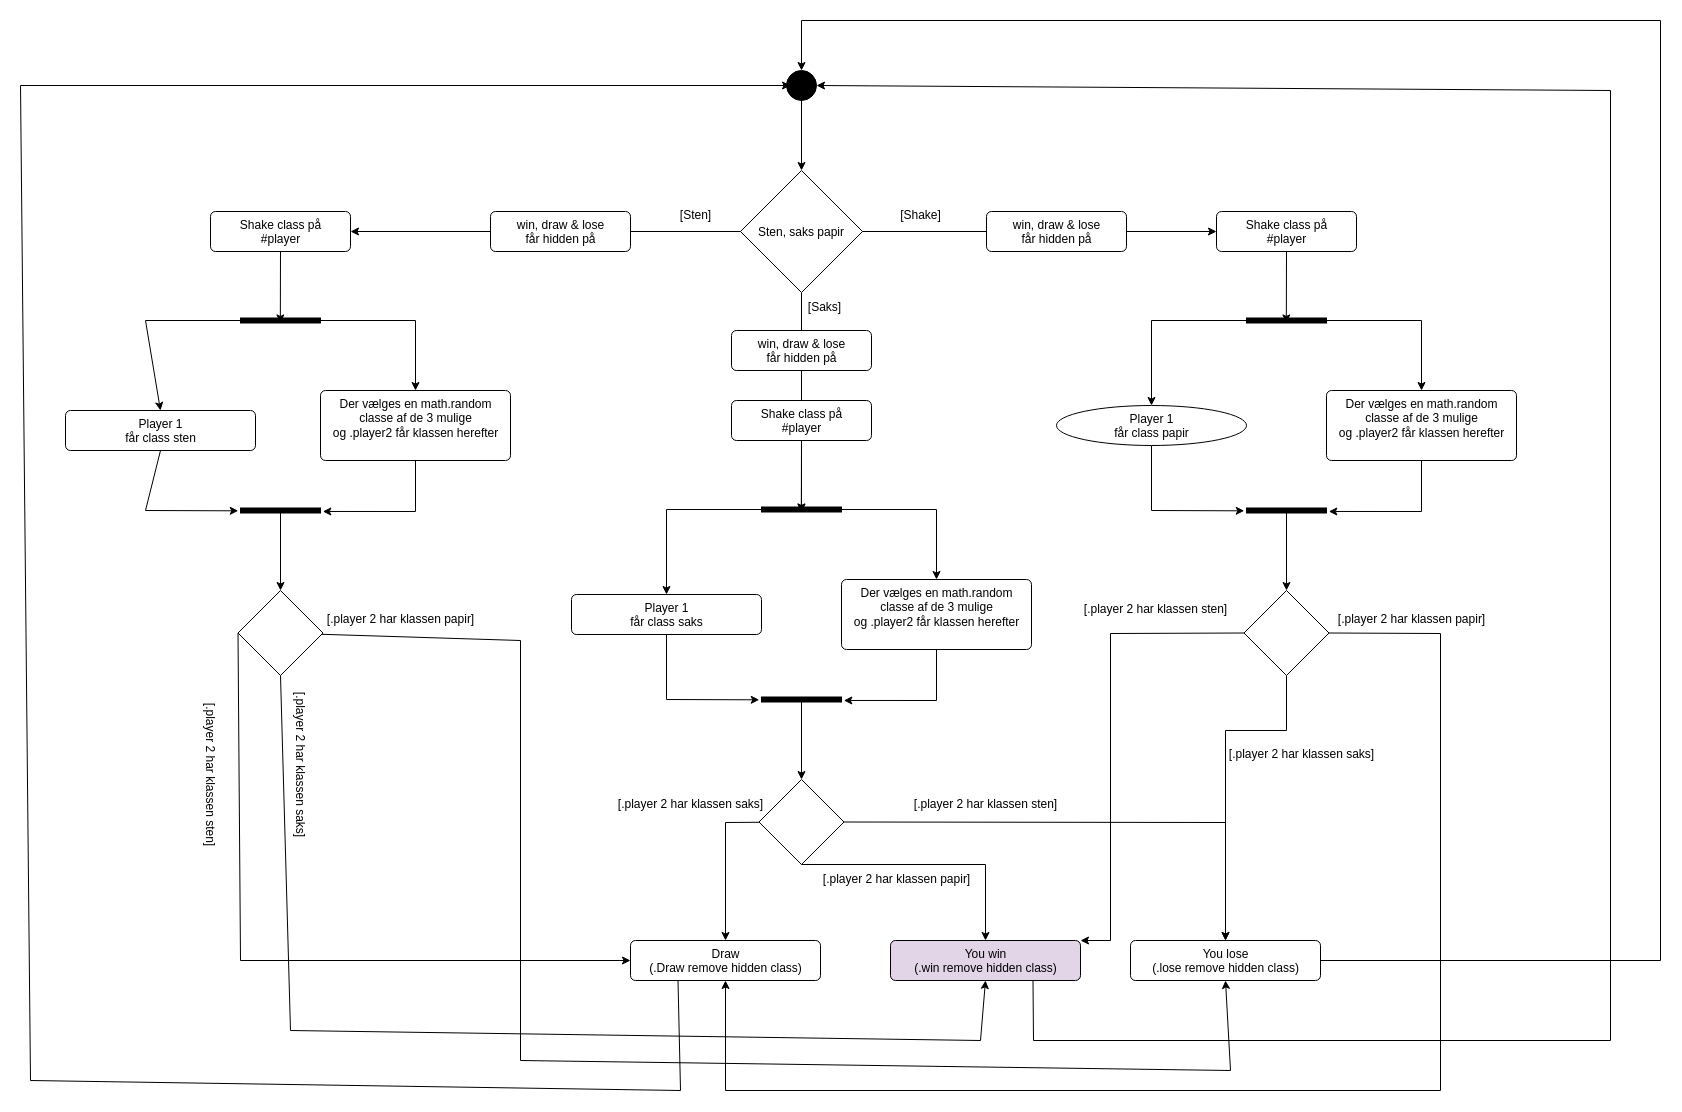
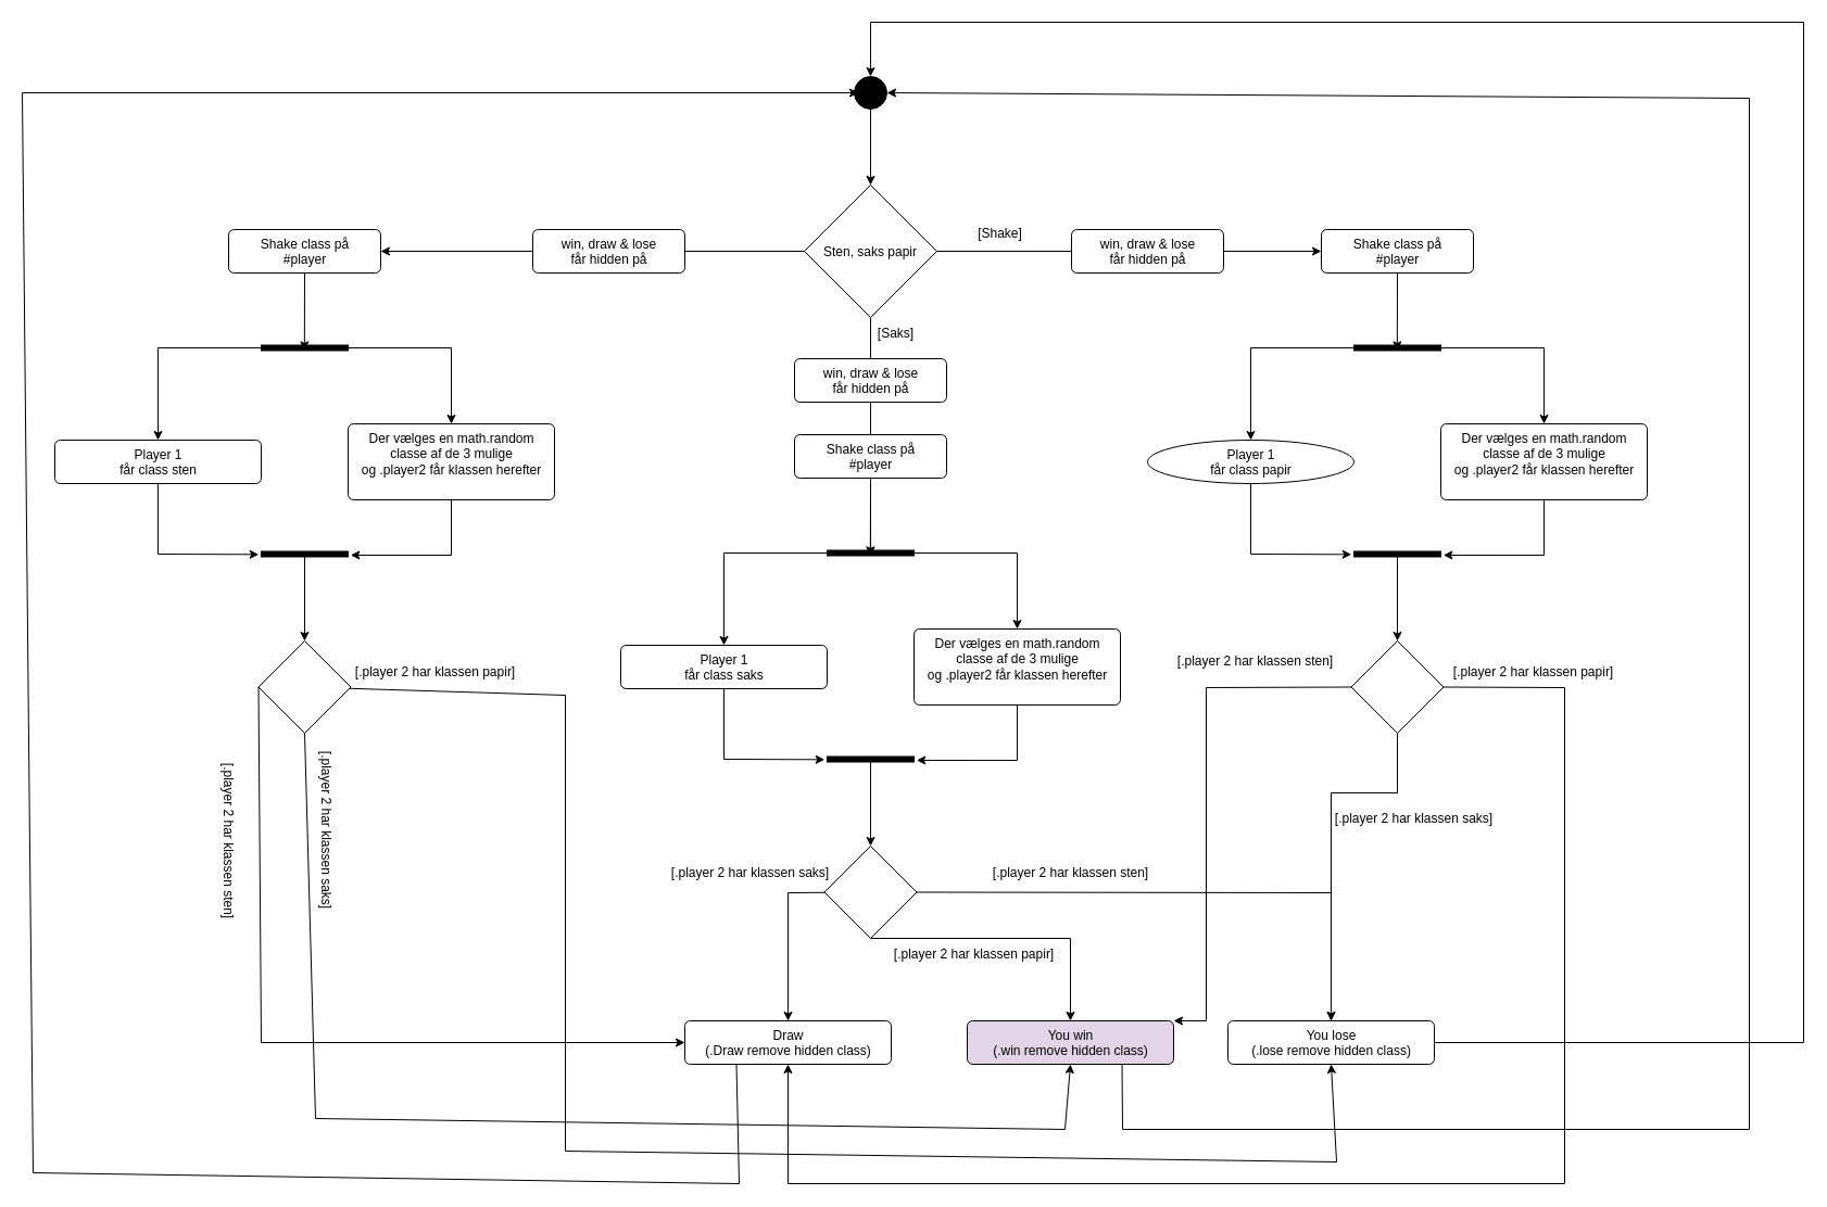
- <mxCell id="65" value="[Sten]" style="text;html=1;align=center;verticalAlign=middle;resizable=0;points=[];autosize=1;strokeColor=none;fillColor=none;" vertex="1" parent="1"><mxGeometry x="670" y="200" width="50" height="30" as="geometry" /></mxCell>
- <mxCell id="34" value="Player 1&lt;br&gt;får class sten" style="html=1;align=center;verticalAlign=top;rounded=1;absoluteArcSize=1;arcSize=10;dashed=0;" vertex="1" parent="1"><mxGeometry x="65" y="410" width="190" height="40" as="geometry" /></mxCell>
+ <mxCell id="34" value="Player 1&lt;br&gt;får class sten" style="html=1;align=center;verticalAlign=top;rounded=1;absoluteArcSize=1;arcSize=10;dashed=0;" vertex="1" parent="1"><mxGeometry x="50" y="405" width="190" height="40" as="geometry" /></mxCell>
